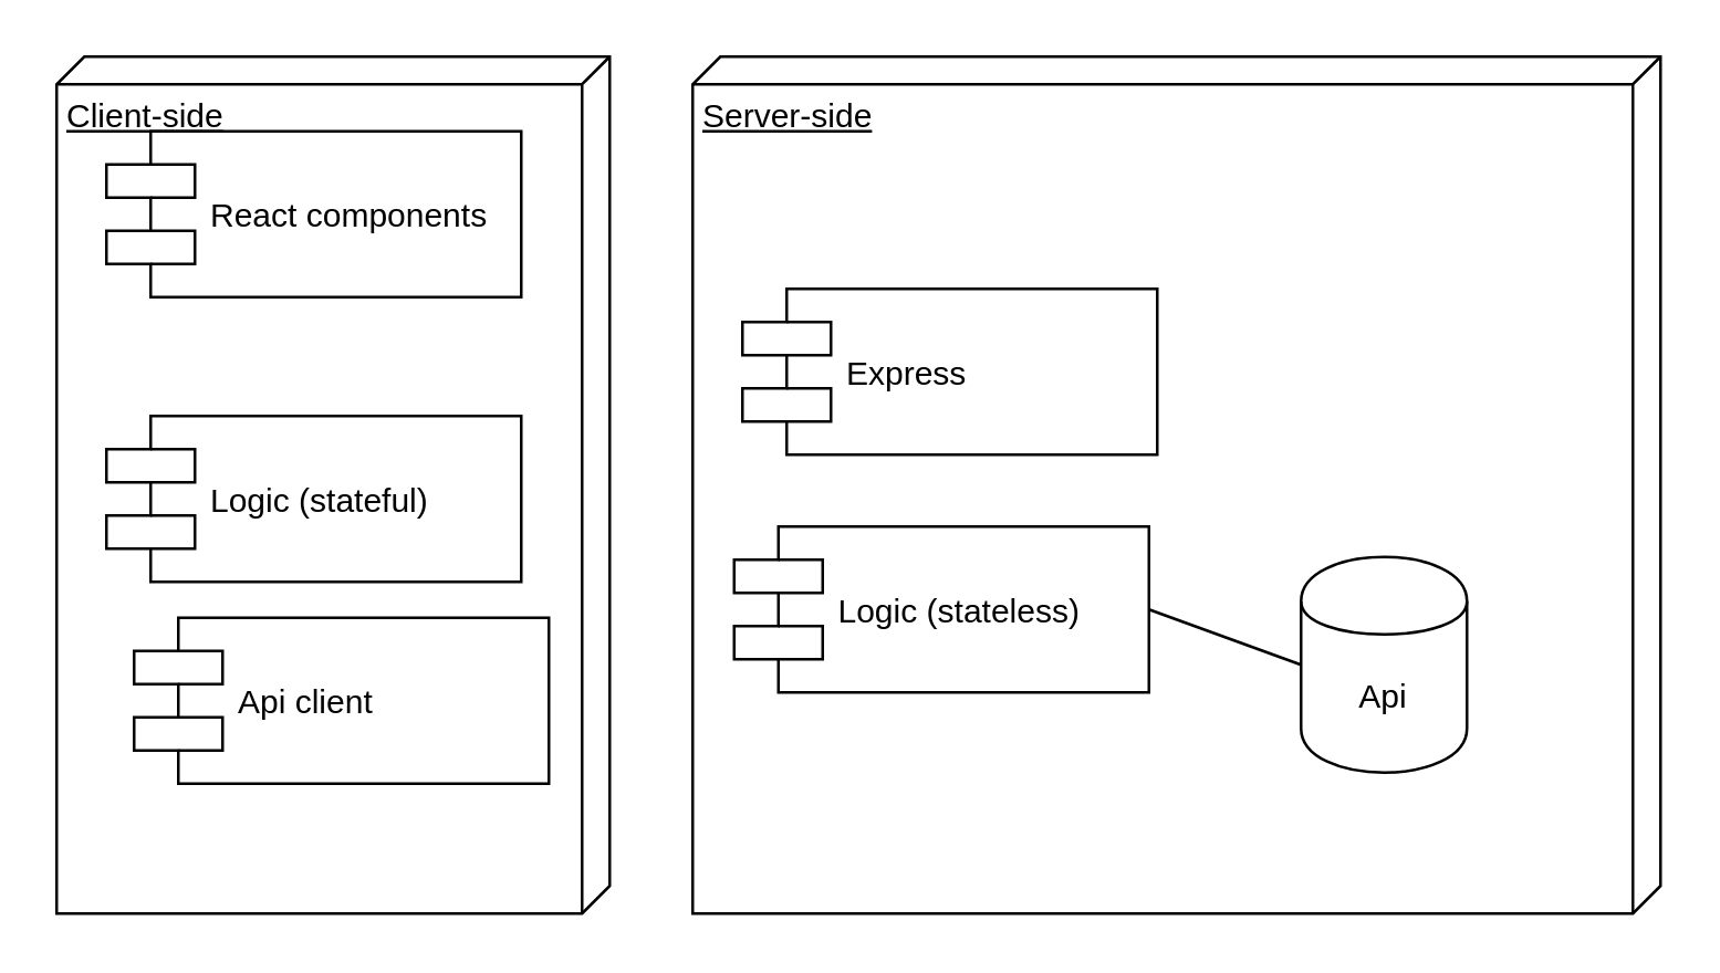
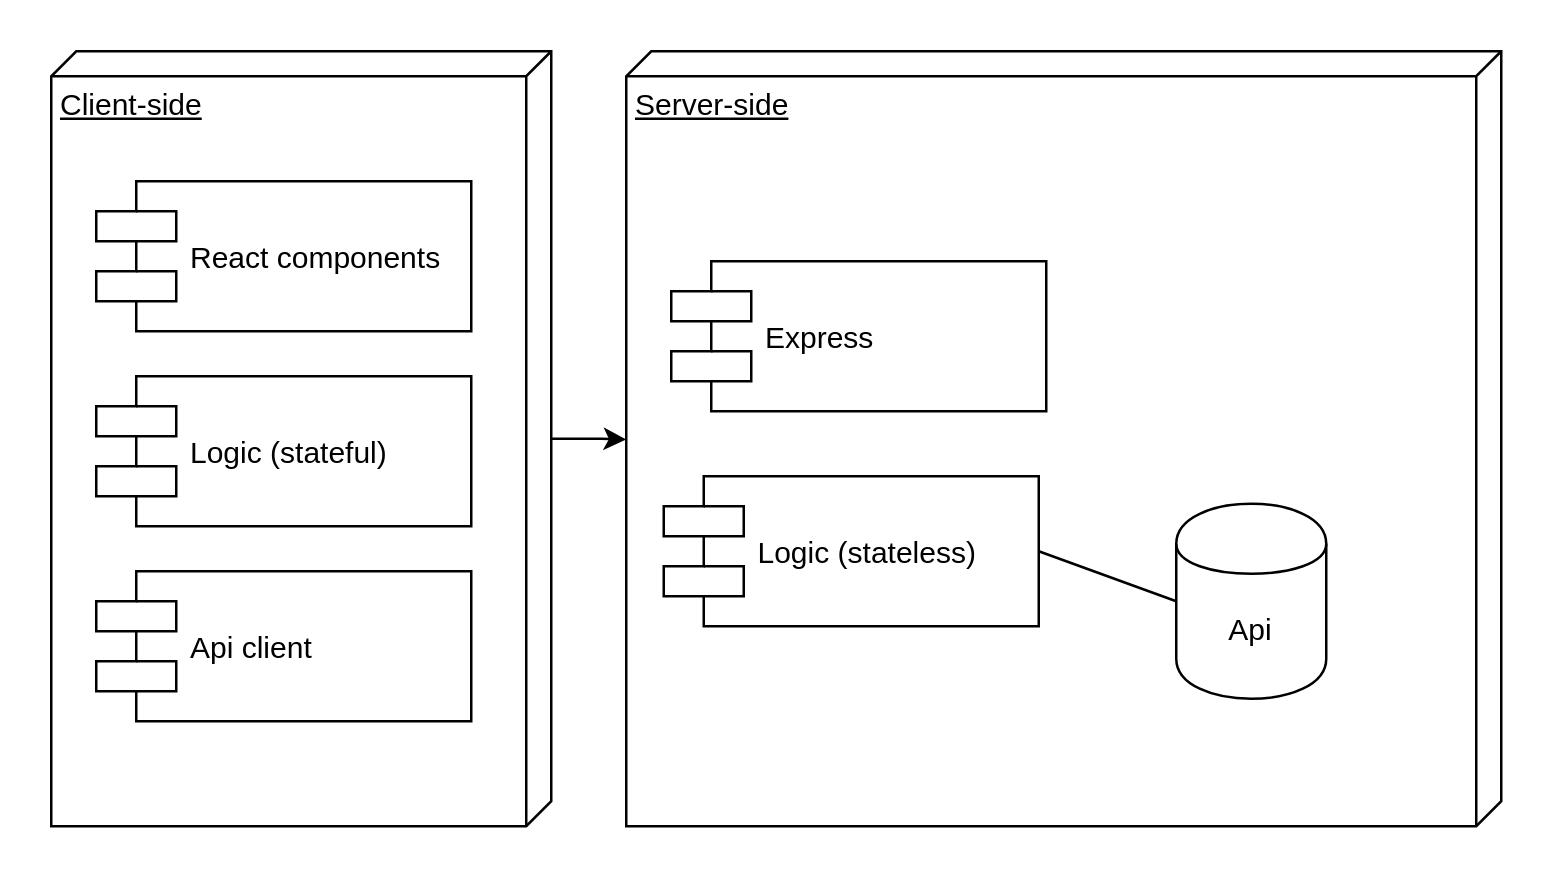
- <mxCell id="5" value="React components" style="shape=component;align=left;spacingLeft=36;" vertex="1" parent="1"><mxGeometry x="38" y="47" width="150" height="60" as="geometry" /></mxCell>
+ <mxCell id="5" value="React components" style="shape=component;align=left;spacingLeft=36;" vertex="1" parent="1"><mxGeometry x="38" y="72" width="150" height="60" as="geometry" /></mxCell>
+ <mxCell id="3" style="edgeStyle=orthogonalEdgeStyle;rounded=0;orthogonalLoop=1;jettySize=auto;html=1;entryX=0.501;entryY=1;entryDx=0;entryDy=0;entryPerimeter=0;" edge="1" parent="1" source="4" target="2"><mxGeometry relative="1" as="geometry" /></mxCell>
- <mxCell id="8" value="Api client" style="shape=component;align=left;spacingLeft=36;" vertex="1" parent="1"><mxGeometry x="48" y="223" width="150" height="60" as="geometry" /></mxCell>
+ <mxCell id="8" value="Api client" style="shape=component;align=left;spacingLeft=36;" vertex="1" parent="1"><mxGeometry x="38" y="228" width="150" height="60" as="geometry" /></mxCell>
